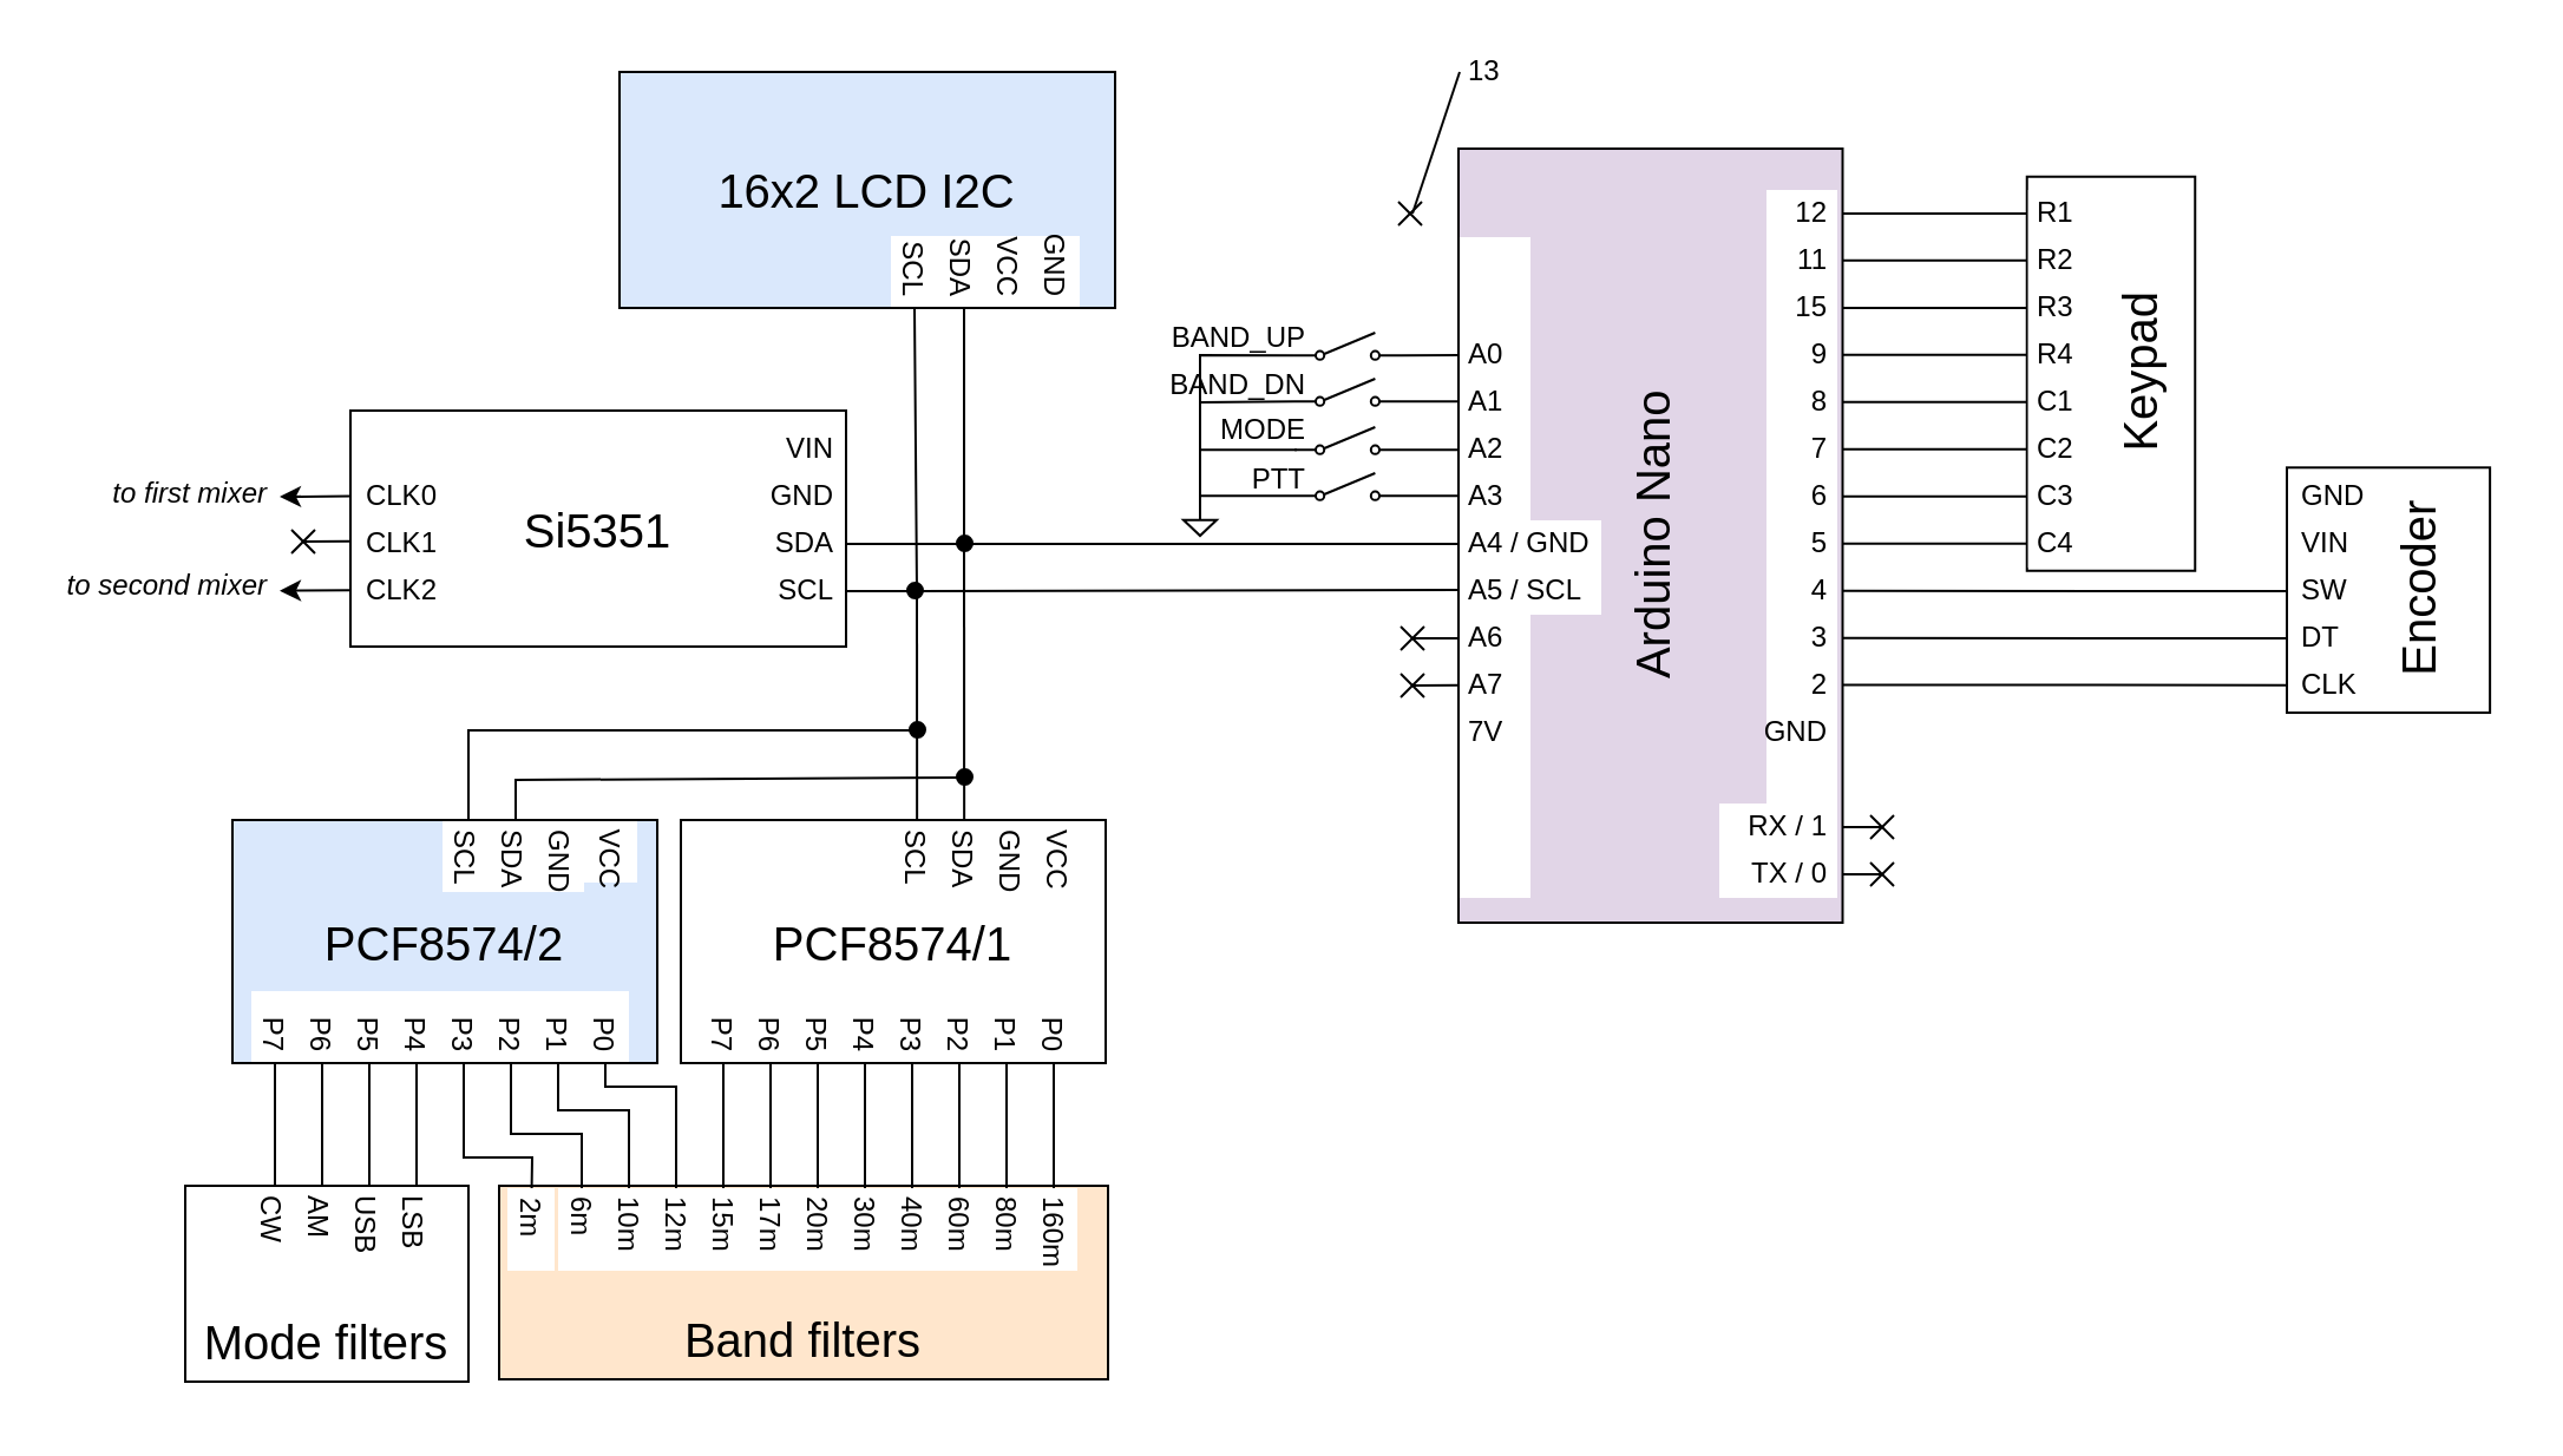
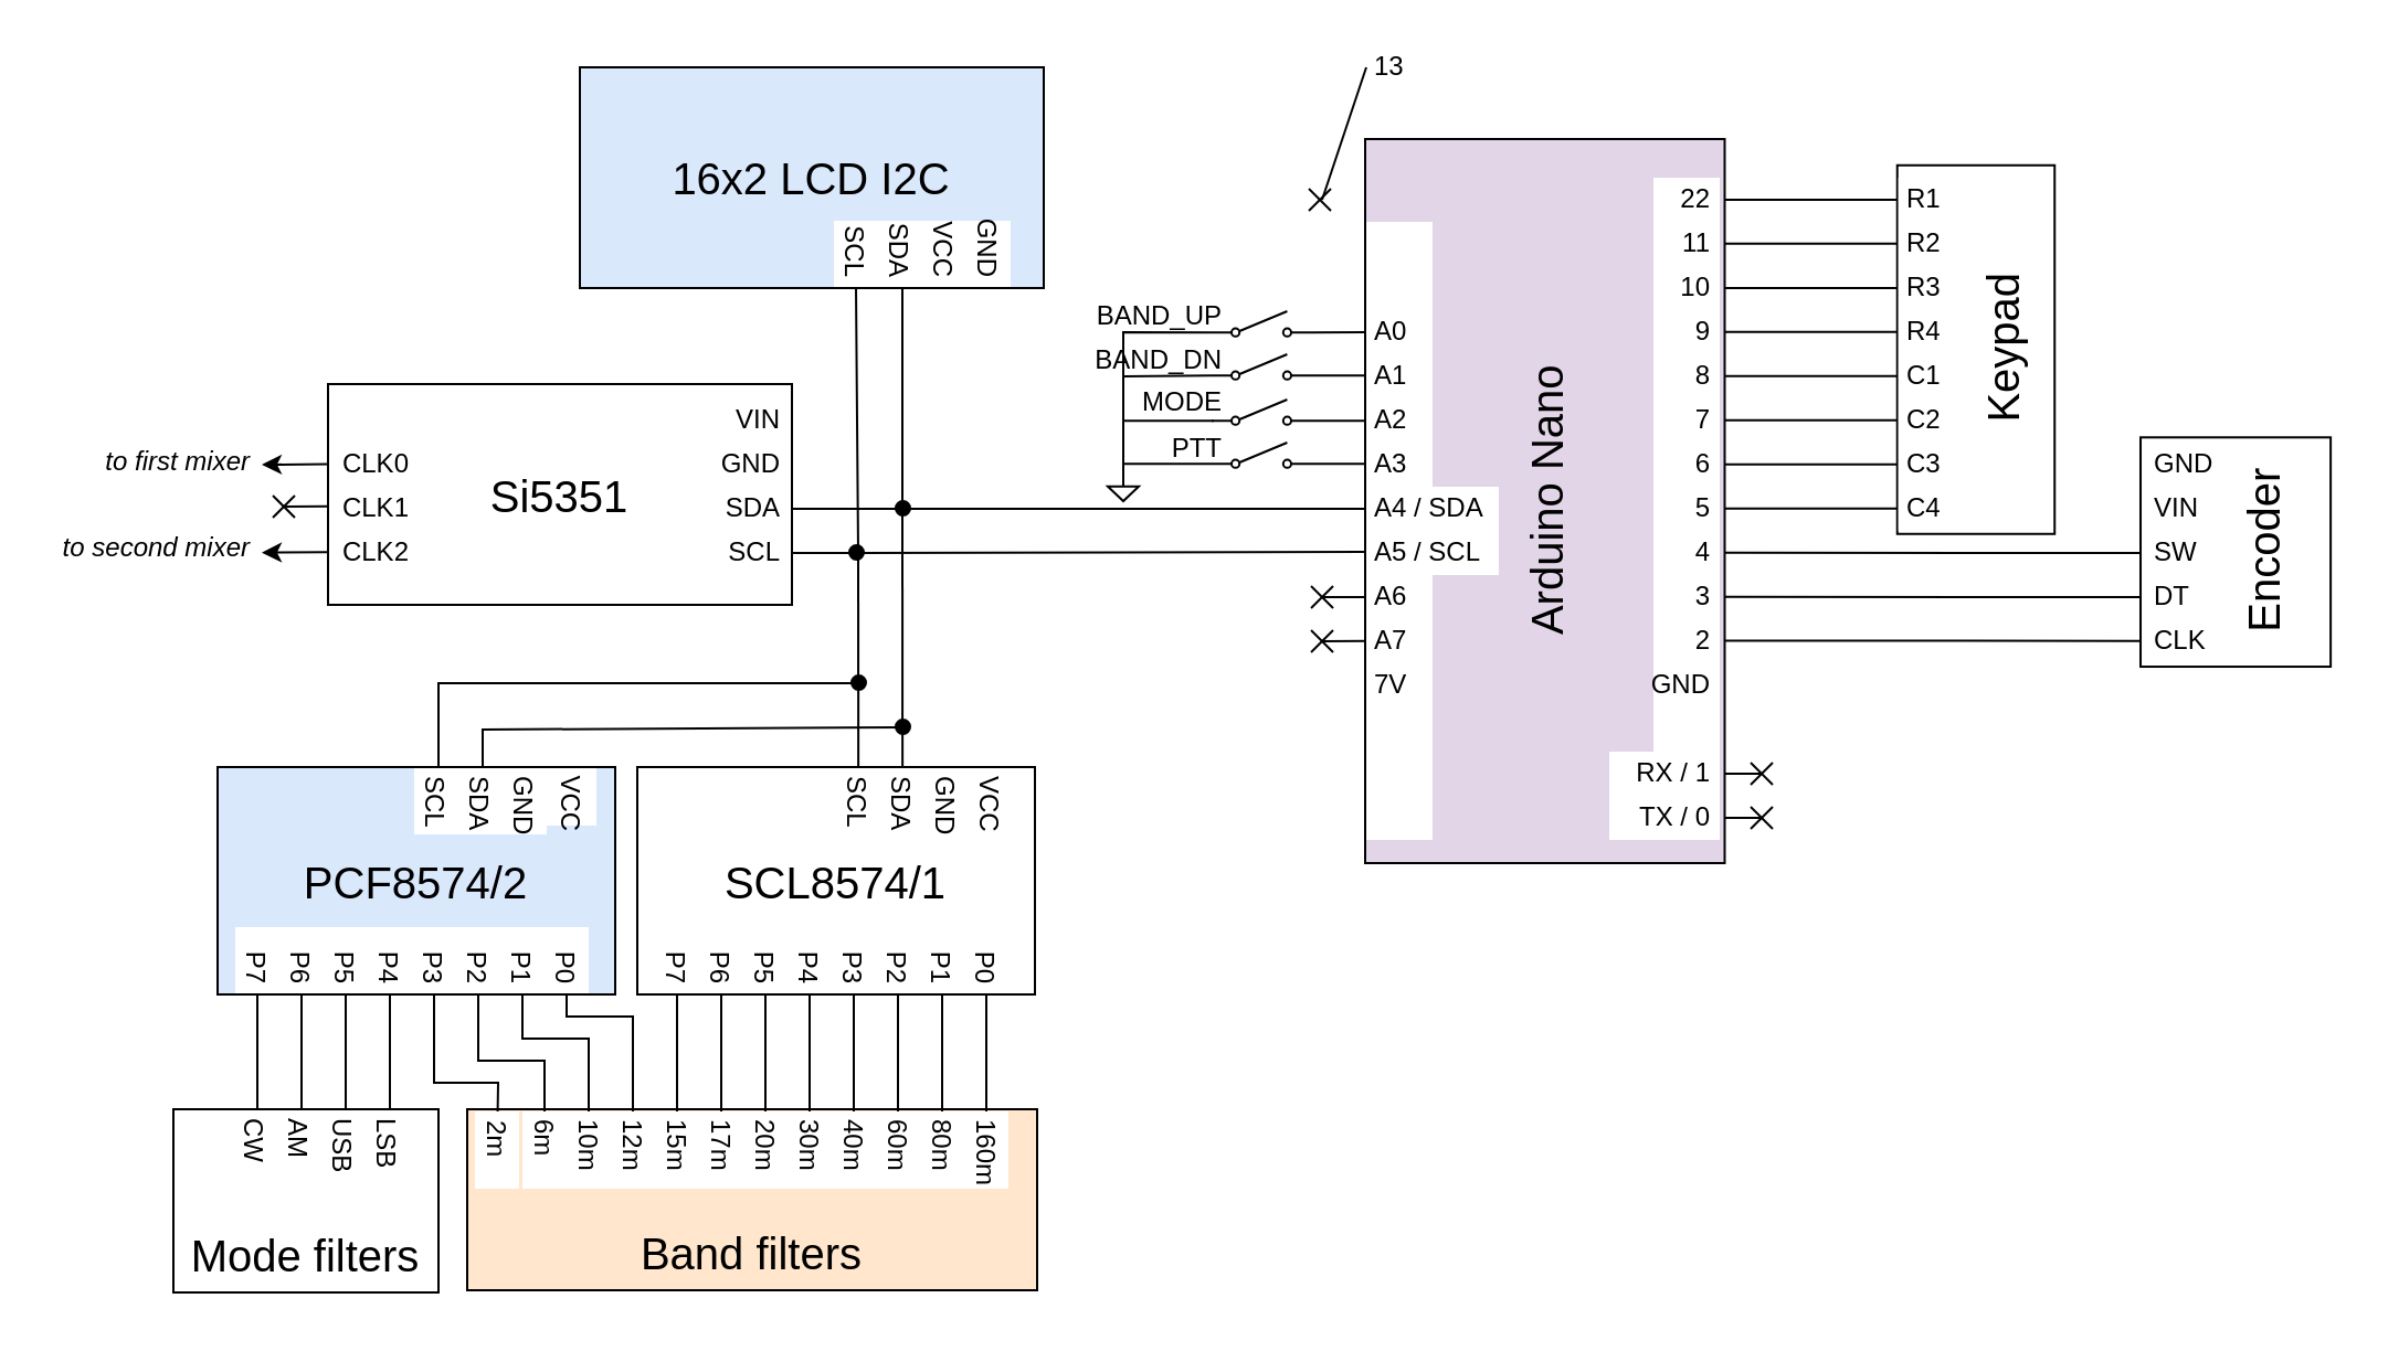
- <mxCell id="21" value="12" style="rounded=0;whiteSpace=wrap;html=1;fillColor=default;strokeColor=none;align=right;spacingRight=2;" parent="1" vertex="1"><mxGeometry x="748" y="80" width="30" height="20" as="geometry" /></mxCell>
+ <mxCell id="21" value="22" style="rounded=0;whiteSpace=wrap;html=1;fillColor=default;strokeColor=none;align=right;spacingRight=2;" parent="1" vertex="1"><mxGeometry x="748" y="80" width="30" height="20" as="geometry" /></mxCell>
- <mxCell id="23" value="15" style="rounded=0;whiteSpace=wrap;html=1;fillColor=default;strokeColor=none;align=right;spacingRight=2;" parent="1" vertex="1"><mxGeometry x="748" y="120" width="30" height="20" as="geometry" /></mxCell>
+ <mxCell id="23" value="10" style="rounded=0;whiteSpace=wrap;html=1;fillColor=default;strokeColor=none;align=right;spacingRight=2;" parent="1" vertex="1"><mxGeometry x="748" y="120" width="30" height="20" as="geometry" /></mxCell>
- <mxCell id="13" value="A4 / GND" style="rounded=0;whiteSpace=wrap;html=1;align=left;fillColor=default;strokeColor=none;spacingLeft=2;" parent="1" vertex="1"><mxGeometry x="618" y="220" width="60" height="20" as="geometry" /></mxCell>
+ <mxCell id="13" value="A4 / SDA" style="rounded=0;whiteSpace=wrap;html=1;align=left;fillColor=default;strokeColor=none;spacingLeft=2;" parent="1" vertex="1"><mxGeometry x="618" y="220" width="60" height="20" as="geometry" /></mxCell>
- <mxCell id="4" value="PCF8574/1" style="rounded=0;whiteSpace=wrap;html=1;fontSize=20;" parent="1" vertex="1"><mxGeometry x="288" y="347" width="180" height="103" as="geometry" /></mxCell>
+ <mxCell id="4" value="SCL8574/1" style="rounded=0;whiteSpace=wrap;html=1;fontSize=20;" parent="1" vertex="1"><mxGeometry x="288" y="347" width="180" height="103" as="geometry" /></mxCell>
